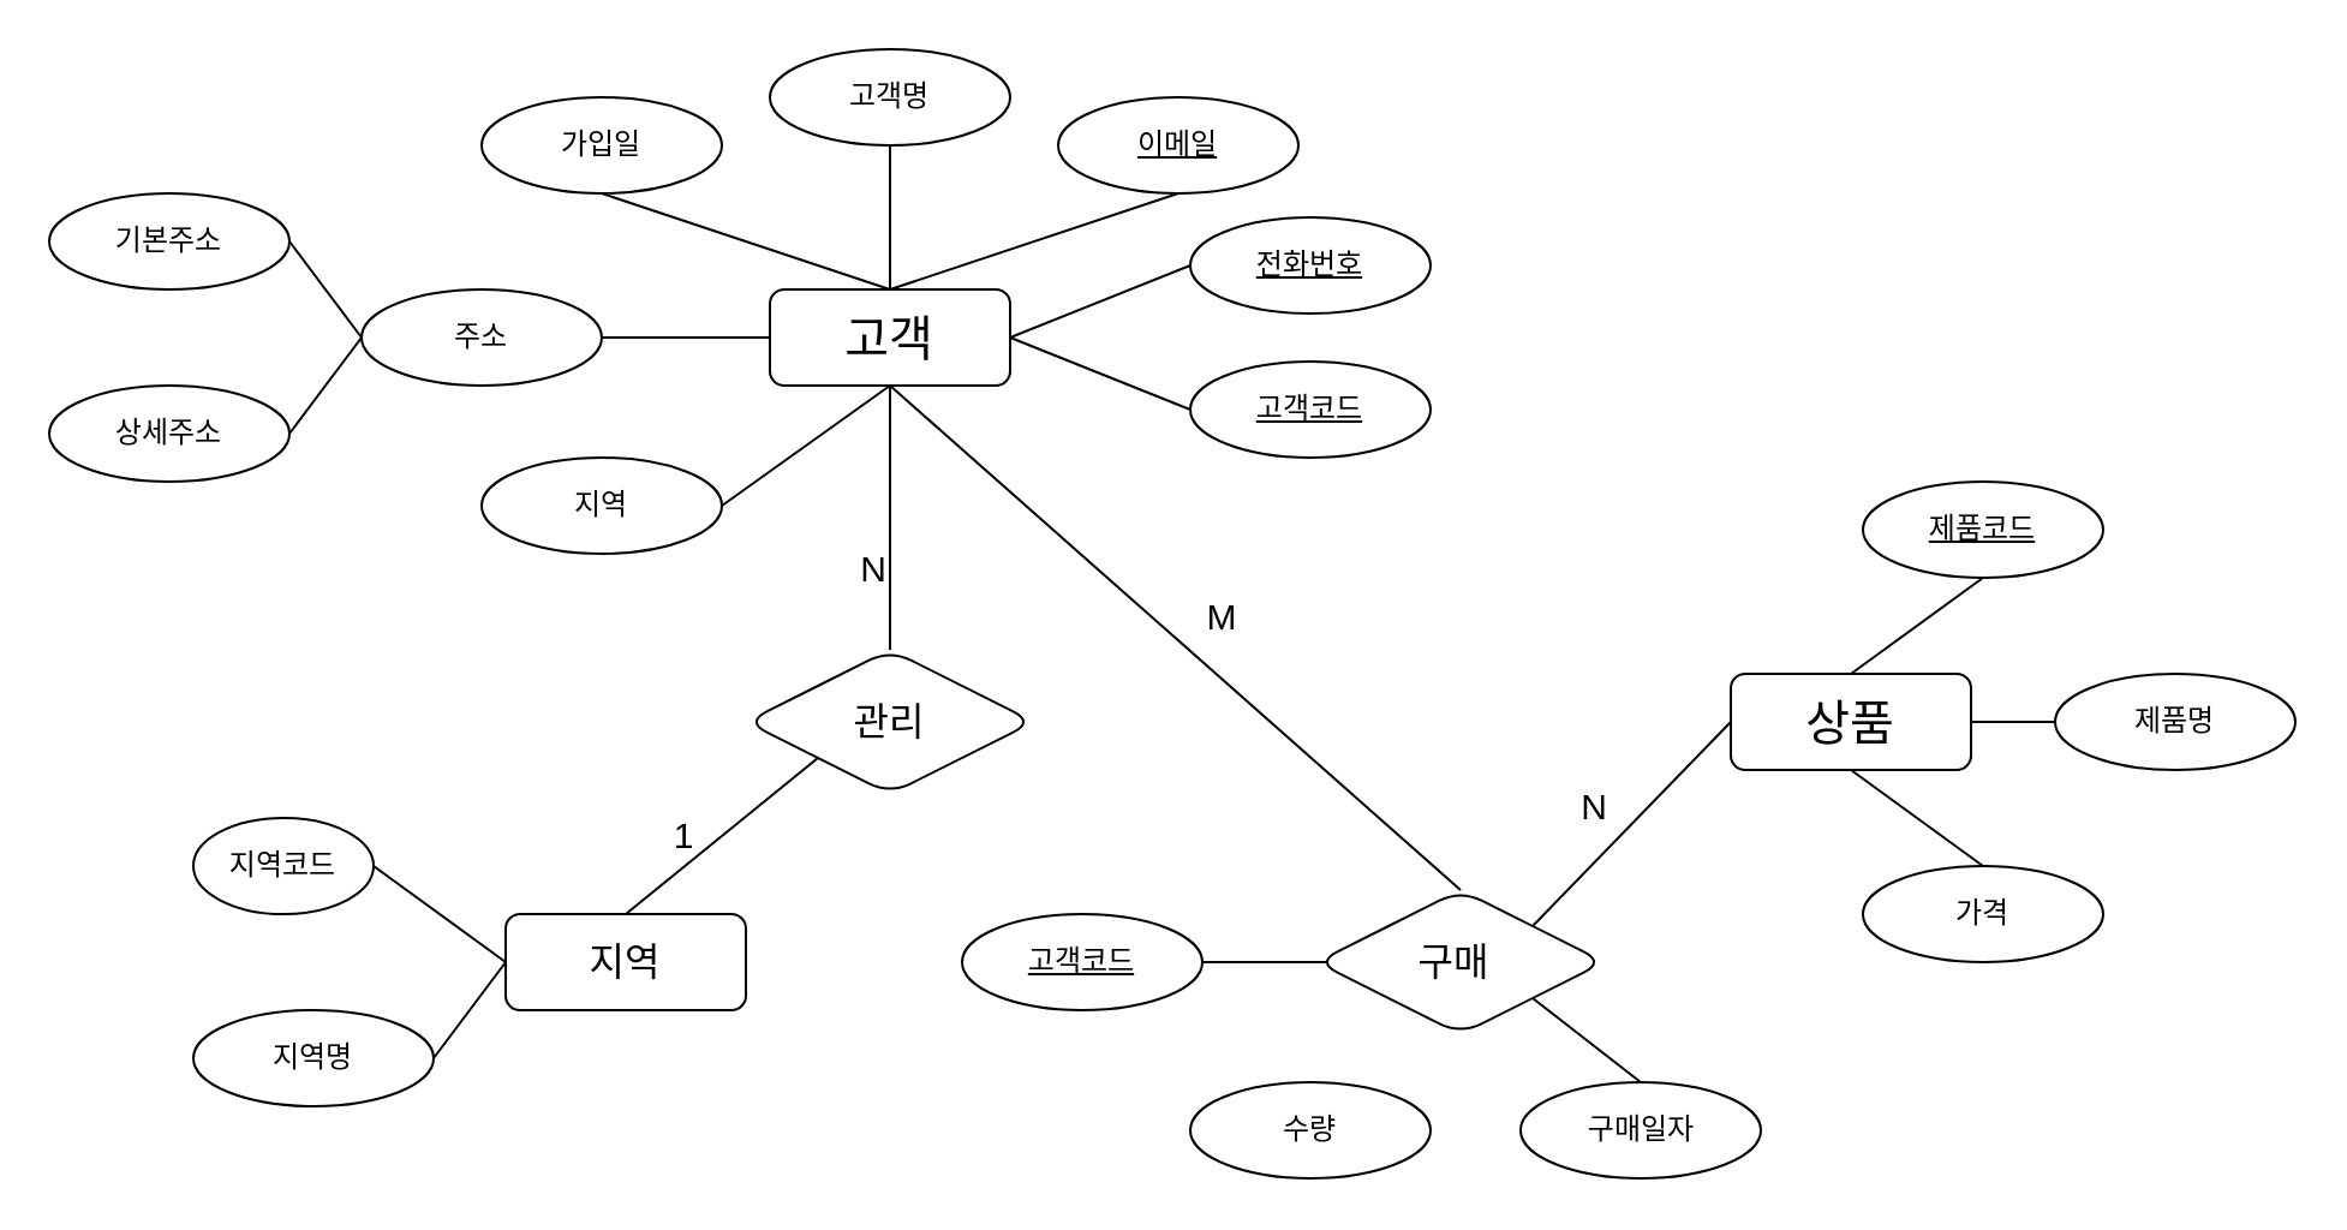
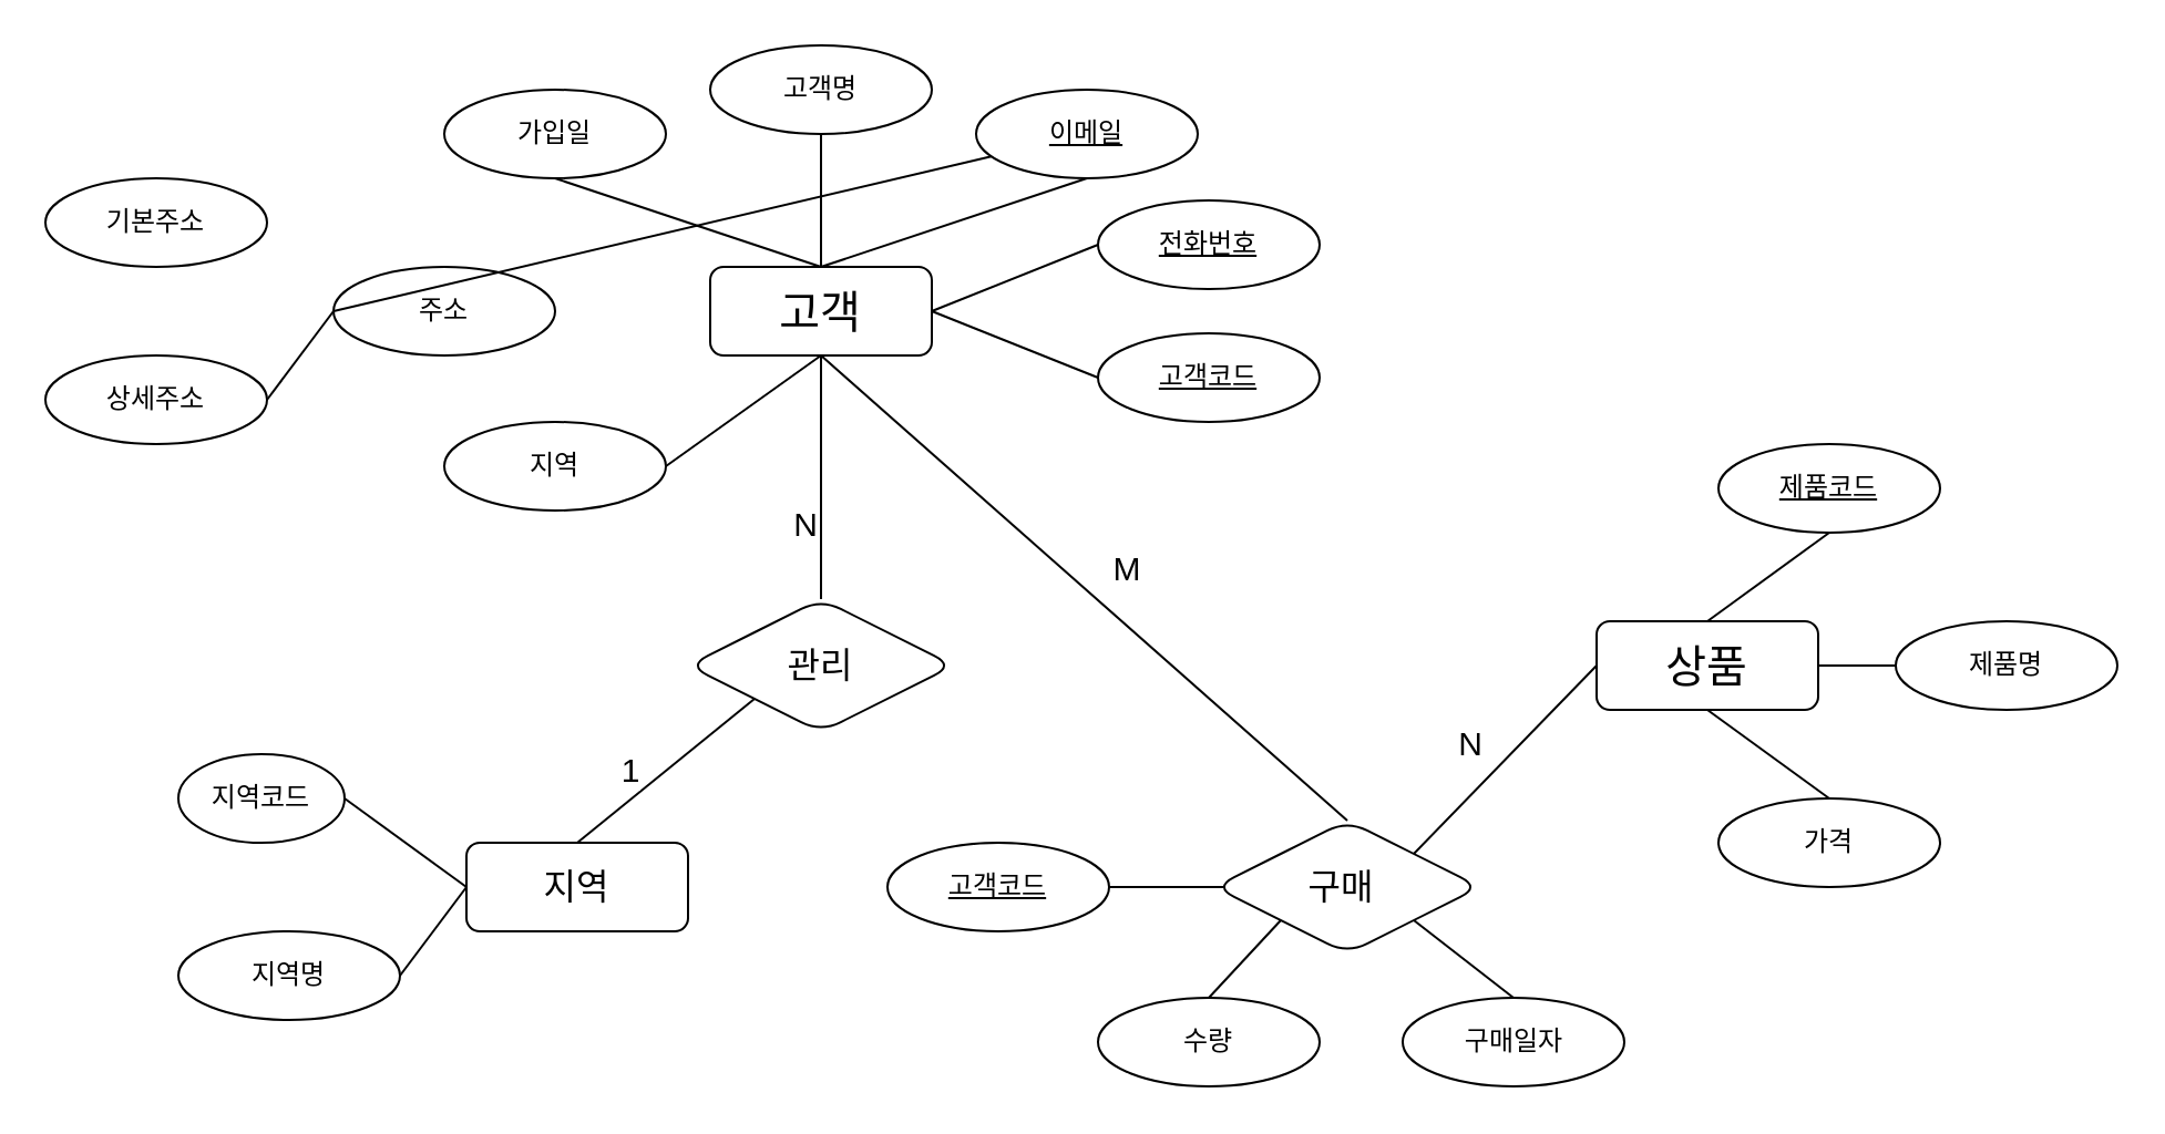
- <mxCell id="17" value="" style="endArrow=none;html=1;rounded=1;exitX=0;exitY=0.5;exitDx=0;exitDy=0;entryX=1;entryY=0.5;entryDx=0;entryDy=0;" parent="1" source="7" target="11" edge="1"><mxGeometry relative="1" as="geometry"><mxPoint x="171" y="220" as="sourcePoint" /><mxPoint x="100" y="114" as="targetPoint" /></mxGeometry></mxCell>
+ <mxCell id="17" value="" style="endArrow=none;html=1;rounded=1;exitX=0;exitY=0.5;exitDx=0;exitDy=0;" parent="1" source="7" target="4" edge="1"><mxGeometry relative="1" as="geometry"><mxPoint x="171" y="220" as="sourcePoint" /><mxPoint x="100" y="114" as="targetPoint" /></mxGeometry></mxCell>
- <mxCell id="18" value="" style="endArrow=none;html=1;rounded=1;entryX=0;entryY=0.5;entryDx=0;entryDy=0;exitX=1;exitY=0.5;exitDx=0;exitDy=0;" parent="1" source="7" target="2" edge="1"><mxGeometry relative="1" as="geometry"><mxPoint x="515" y="256" as="sourcePoint" /><mxPoint x="444" y="150" as="targetPoint" /></mxGeometry></mxCell>
+ <mxCell id="37" value="" style="endArrow=none;html=1;rounded=1;entryX=0;entryY=1;entryDx=0;entryDy=0;exitX=0.5;exitY=0;exitDx=0;exitDy=0;" parent="1" source="35" target="33" edge="1"><mxGeometry relative="1" as="geometry"><mxPoint x="407.5" y="360" as="sourcePoint" /><mxPoint x="476.5" y="290" as="targetPoint" /></mxGeometry></mxCell>
